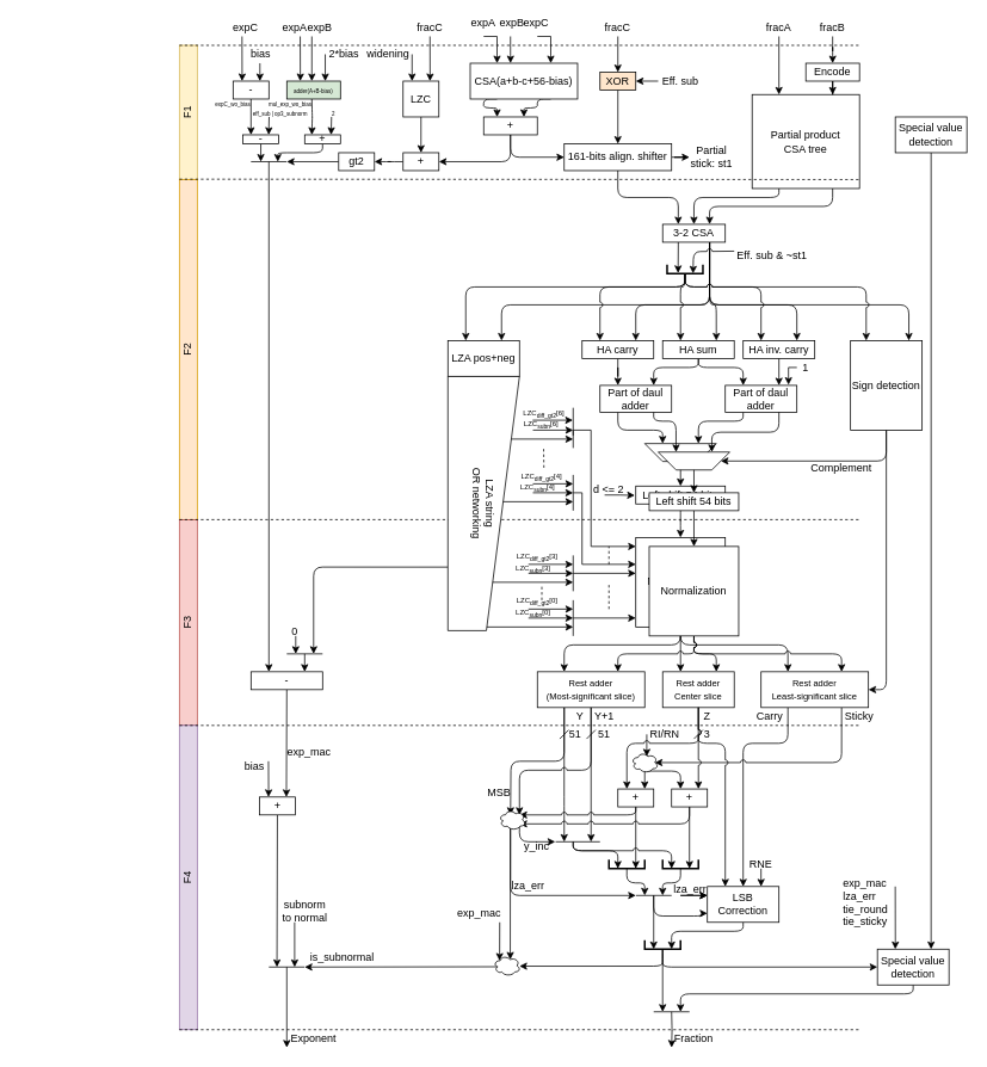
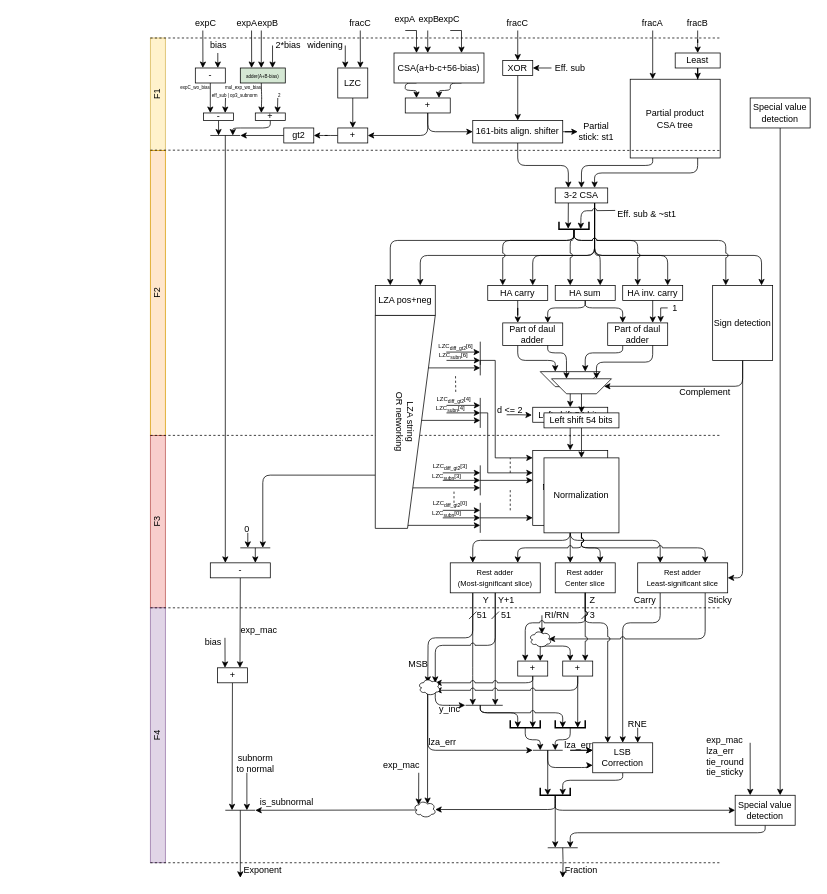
- <mxCell id="25" value="Encode" style="rounded=0;whiteSpace=wrap;html=1;" parent="1" vertex="1"><mxGeometry x="900.03" y="70" width="60" height="20" as="geometry" /></mxCell>
+ <mxCell id="25" value="Least" style="rounded=0;whiteSpace=wrap;html=1;" parent="1" vertex="1"><mxGeometry x="900.03" y="70" width="60" height="20" as="geometry" /></mxCell>
- <mxCell id="13" value="XOR" style="rounded=0;whiteSpace=wrap;html=1;fillColor=#ffe6cc;" parent="1" vertex="1"><mxGeometry x="670.03" y="80" width="40" height="20" as="geometry" /></mxCell>
+ <mxCell id="13" value="XOR" style="rounded=0;whiteSpace=wrap;html=1;" parent="1" vertex="1"><mxGeometry x="670.03" y="80" width="40" height="20" as="geometry" /></mxCell>
